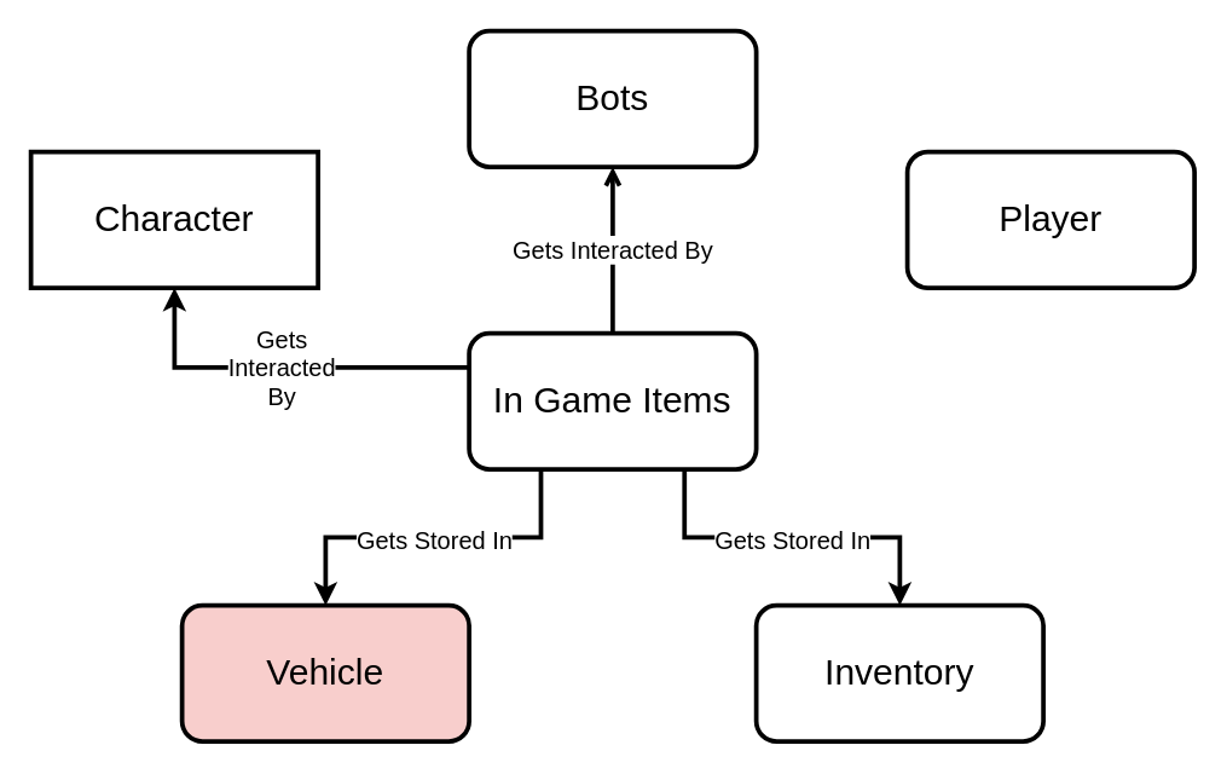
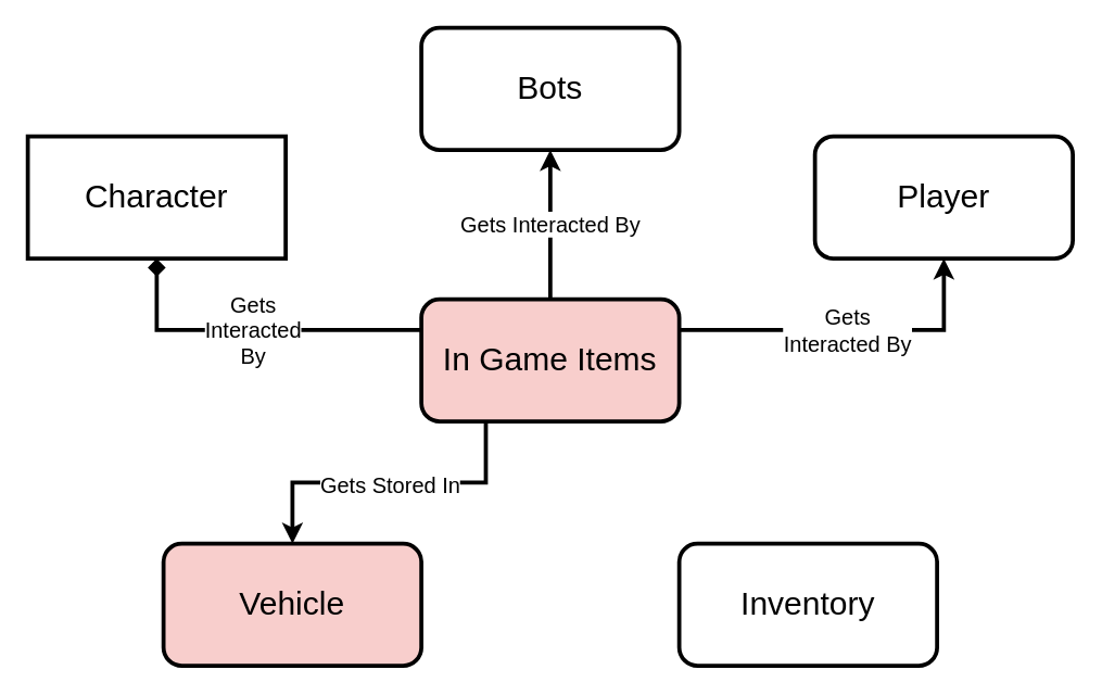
- <mxCell id="2" value="Gets Interacted By" style="edgeStyle=orthogonalEdgeStyle;rounded=0;orthogonalLoop=1;jettySize=auto;html=1;entryX=0.5;entryY=1;entryDx=0;entryDy=0;fontSize=16;strokeWidth=3;endArrow=open;" edge="1" parent="1" source="7" target="8"><mxGeometry relative="1" as="geometry" /></mxCell>
+ <mxCell id="2" value="Gets Interacted By" style="edgeStyle=orthogonalEdgeStyle;rounded=0;orthogonalLoop=1;jettySize=auto;html=1;entryX=0.5;entryY=1;entryDx=0;entryDy=0;fontSize=16;strokeWidth=3;" edge="1" parent="1" source="7" target="8"><mxGeometry relative="1" as="geometry" /></mxCell>
- <mxCell id="4" value="&lt;div&gt;Gets &lt;br&gt;&lt;/div&gt;&lt;div&gt;Interacted &lt;br&gt;&lt;/div&gt;&lt;div&gt;By&lt;/div&gt;" style="edgeStyle=orthogonalEdgeStyle;rounded=0;orthogonalLoop=1;jettySize=auto;html=1;exitX=0;exitY=0.25;exitDx=0;exitDy=0;entryX=0.5;entryY=1;entryDx=0;entryDy=0;fontSize=16;strokeWidth=3;" edge="1" parent="1" source="7" target="11"><mxGeometry relative="1" as="geometry" /></mxCell>
+ <mxCell id="4" value="&lt;div&gt;Gets &lt;br&gt;&lt;/div&gt;&lt;div&gt;Interacted &lt;br&gt;&lt;/div&gt;&lt;div&gt;By&lt;/div&gt;" style="edgeStyle=orthogonalEdgeStyle;rounded=0;orthogonalLoop=1;jettySize=auto;html=1;exitX=0;exitY=0.25;exitDx=0;exitDy=0;entryX=0.5;entryY=1;entryDx=0;entryDy=0;fontSize=16;strokeWidth=3;endArrow=diamond;" edge="1" parent="1" source="7" target="11"><mxGeometry relative="1" as="geometry" /></mxCell>
+ <mxCell id="3" value="&lt;div&gt;Gets&lt;/div&gt;&lt;div&gt;Interacted By&lt;/div&gt;" style="edgeStyle=orthogonalEdgeStyle;rounded=0;orthogonalLoop=1;jettySize=auto;html=1;exitX=1;exitY=0.25;exitDx=0;exitDy=0;entryX=0.5;entryY=1;entryDx=0;entryDy=0;fontSize=16;strokeWidth=3;" edge="1" parent="1" source="7" target="10"><mxGeometry relative="1" as="geometry" /></mxCell>
- <mxCell id="7" value="&lt;font style=&quot;font-size: 24px&quot;&gt;In Game Items&lt;/font&gt;" style="rounded=1;whiteSpace=wrap;html=1;strokeWidth=3;" vertex="1" parent="1"><mxGeometry x="310" y="220" width="190" height="90" as="geometry" /></mxCell>
+ <mxCell id="7" value="&lt;font style=&quot;font-size: 24px&quot;&gt;In Game Items&lt;/font&gt;" style="rounded=1;whiteSpace=wrap;html=1;strokeWidth=3;fillColor=#f8cecc;" vertex="1" parent="1"><mxGeometry x="310" y="220" width="190" height="90" as="geometry" /></mxCell>
- <mxCell id="6" value="&lt;font style=&quot;font-size: 16px&quot;&gt;Gets Stored In&lt;/font&gt;" style="edgeStyle=orthogonalEdgeStyle;rounded=0;orthogonalLoop=1;jettySize=auto;html=1;exitX=0.75;exitY=1;exitDx=0;exitDy=0;entryX=0.5;entryY=0;entryDx=0;entryDy=0;fontSize=24;strokeWidth=3;" edge="1" parent="1" source="7" target="9"><mxGeometry relative="1" as="geometry" /></mxCell>
